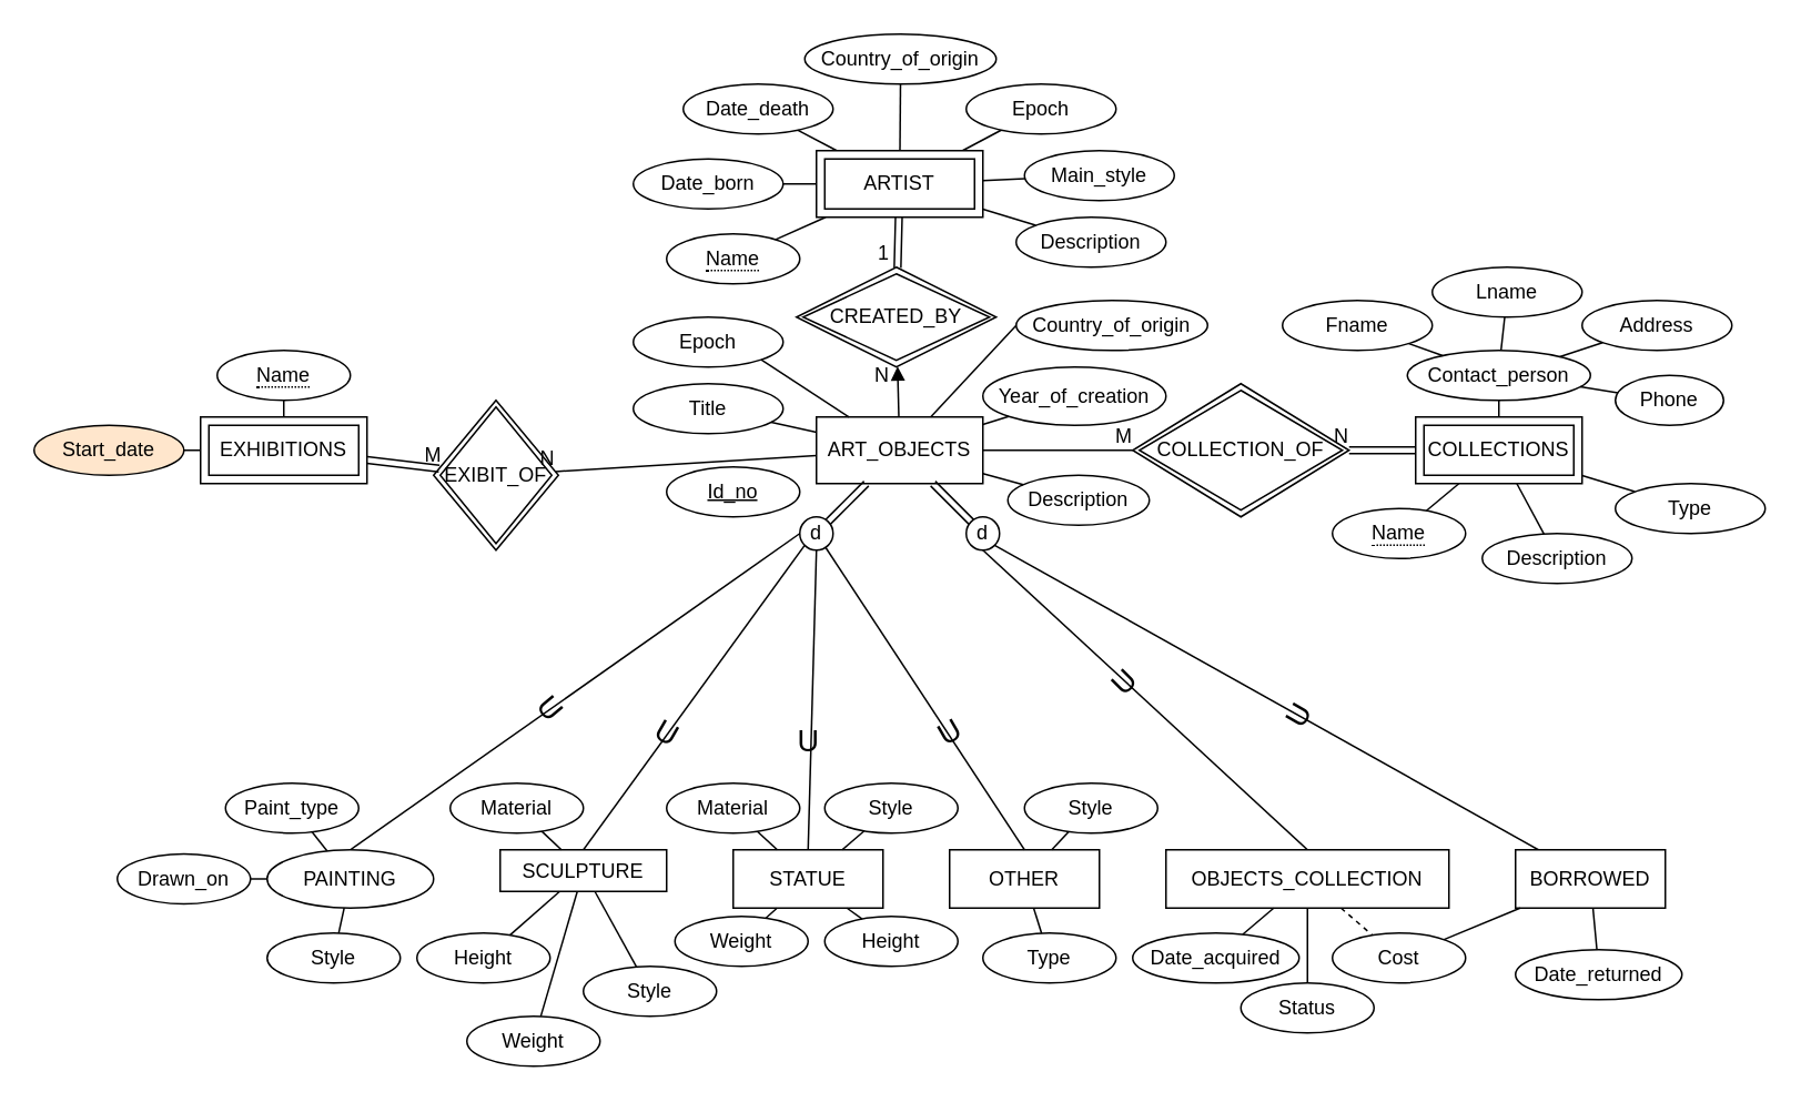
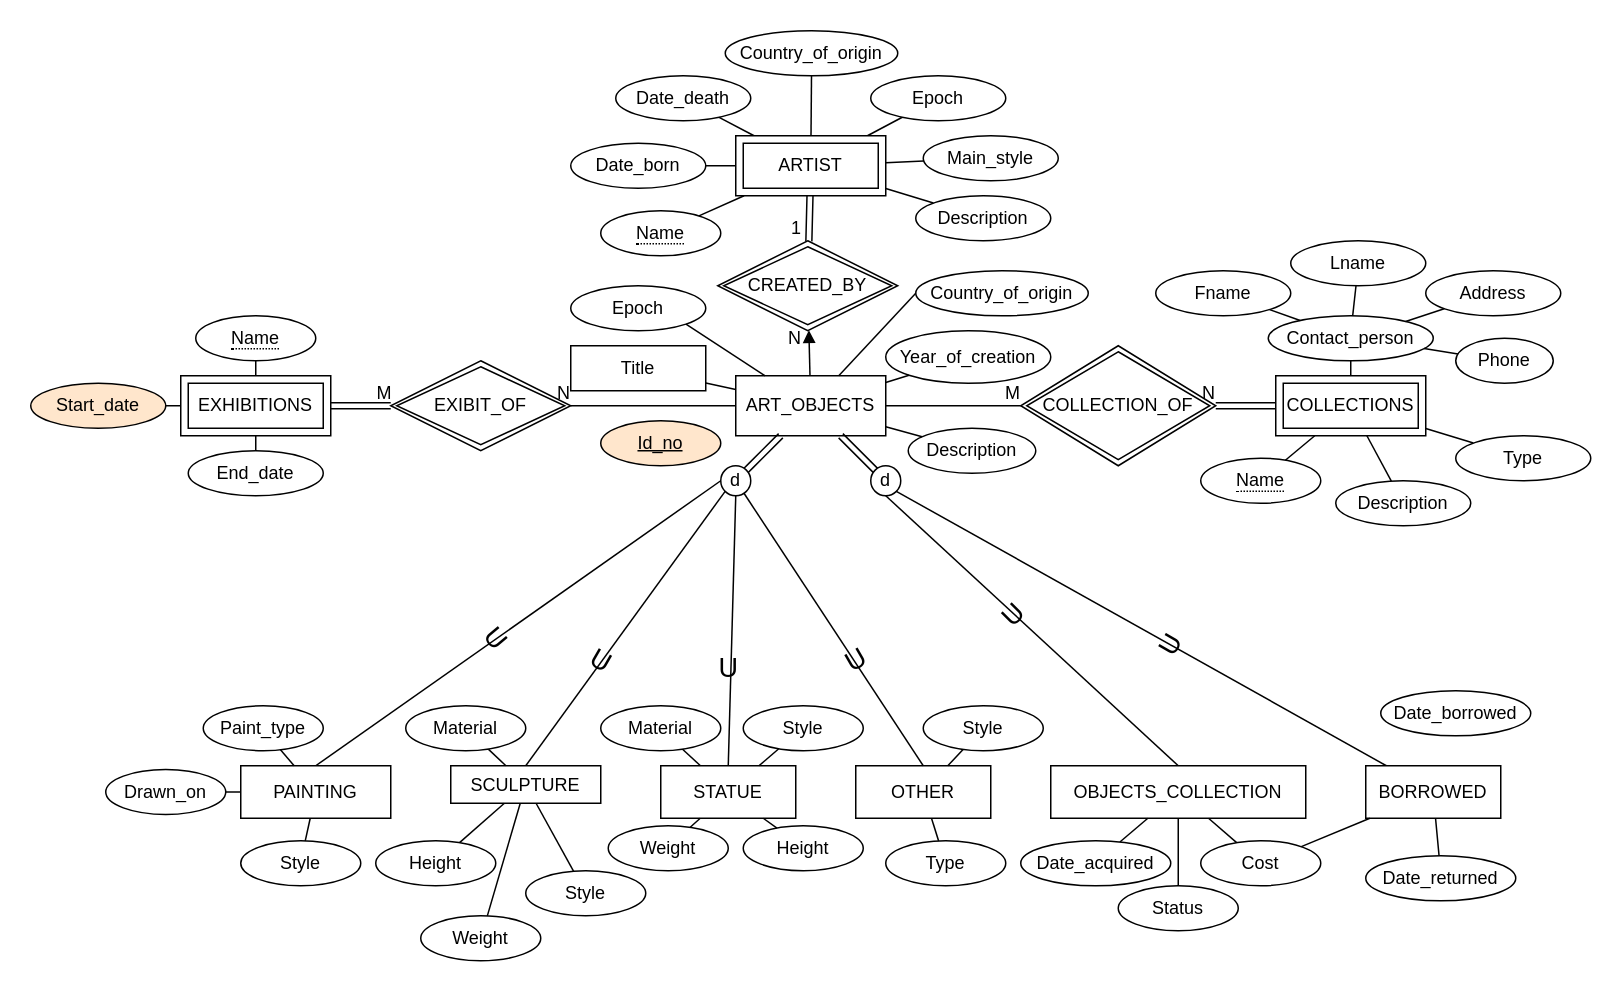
- <mxCell id="22" value="Title" style="ellipse;whiteSpace=wrap;html=1;align=center;" parent="1" vertex="1"><mxGeometry x="380" y="230" width="90" height="30" as="geometry" /></mxCell>
+ <mxCell id="22" value="Title" style="whiteSpace=wrap;html=1;align=center;rounded=0;" parent="1" vertex="1"><mxGeometry x="380" y="230" width="90" height="30" as="geometry" /></mxCell>
- <mxCell id="65" value="EXIBIT_OF" style="shape=rhombus;double=1;perimeter=rhombusPerimeter;whiteSpace=wrap;html=1;align=center;" parent="1" vertex="1"><mxGeometry x="260" y="240" width="75" height="90" as="geometry" /></mxCell>
+ <mxCell id="65" value="EXIBIT_OF" style="shape=rhombus;double=1;perimeter=rhombusPerimeter;whiteSpace=wrap;html=1;align=center;" parent="1" vertex="1"><mxGeometry x="260" y="240" width="120" height="60" as="geometry" /></mxCell>
+ <mxCell id="74" value="" style="endArrow=none;html=1;rounded=0;" parent="1" source="68" target="73" edge="1"><mxGeometry relative="1" as="geometry"><mxPoint x="260" y="410" as="sourcePoint" /><mxPoint x="420" y="410" as="targetPoint" /></mxGeometry></mxCell>
- <mxCell id="20" value="Id_no" style="ellipse;whiteSpace=wrap;html=1;align=center;fontStyle=4;" parent="1" vertex="1"><mxGeometry x="400" y="280" width="80" height="30" as="geometry" /></mxCell>
+ <mxCell id="20" value="Id_no" style="ellipse;whiteSpace=wrap;html=1;align=center;fontStyle=4;fillColor=#ffe6cc;" parent="1" vertex="1"><mxGeometry x="400" y="280" width="80" height="30" as="geometry" /></mxCell>
+ <mxCell id="73" value="End_date" style="ellipse;whiteSpace=wrap;html=1;align=center;" parent="1" vertex="1"><mxGeometry x="125" y="300" width="90" height="30" as="geometry" /></mxCell>
+ <mxCell id="61" value="Date_borrowed" style="ellipse;whiteSpace=wrap;html=1;align=center;" parent="1" vertex="1"><mxGeometry x="920" y="460" width="100" height="30" as="geometry" /></mxCell>
- <mxCell id="14" value="PAINTING" style="ellipse;whiteSpace=wrap;html=1;align=center;" parent="1" vertex="1"><mxGeometry x="160" y="510" width="100" height="35" as="geometry" /></mxCell>
+ <mxCell id="14" value="PAINTING" style="whiteSpace=wrap;html=1;align=center;" parent="1" vertex="1"><mxGeometry x="160" y="510" width="100" height="35" as="geometry" /></mxCell>
- <mxCell id="59" value="" style="endArrow=none;html=1;rounded=0;dashed=1;" parent="1" source="15" target="60" edge="1"><mxGeometry relative="1" as="geometry"><mxPoint x="710" y="610" as="sourcePoint" /><mxPoint x="840" y="570" as="targetPoint" /></mxGeometry></mxCell>
+ <mxCell id="59" value="" style="endArrow=none;html=1;rounded=0;" parent="1" source="15" target="60" edge="1"><mxGeometry relative="1" as="geometry"><mxPoint x="710" y="610" as="sourcePoint" /><mxPoint x="840" y="570" as="targetPoint" /></mxGeometry></mxCell>
